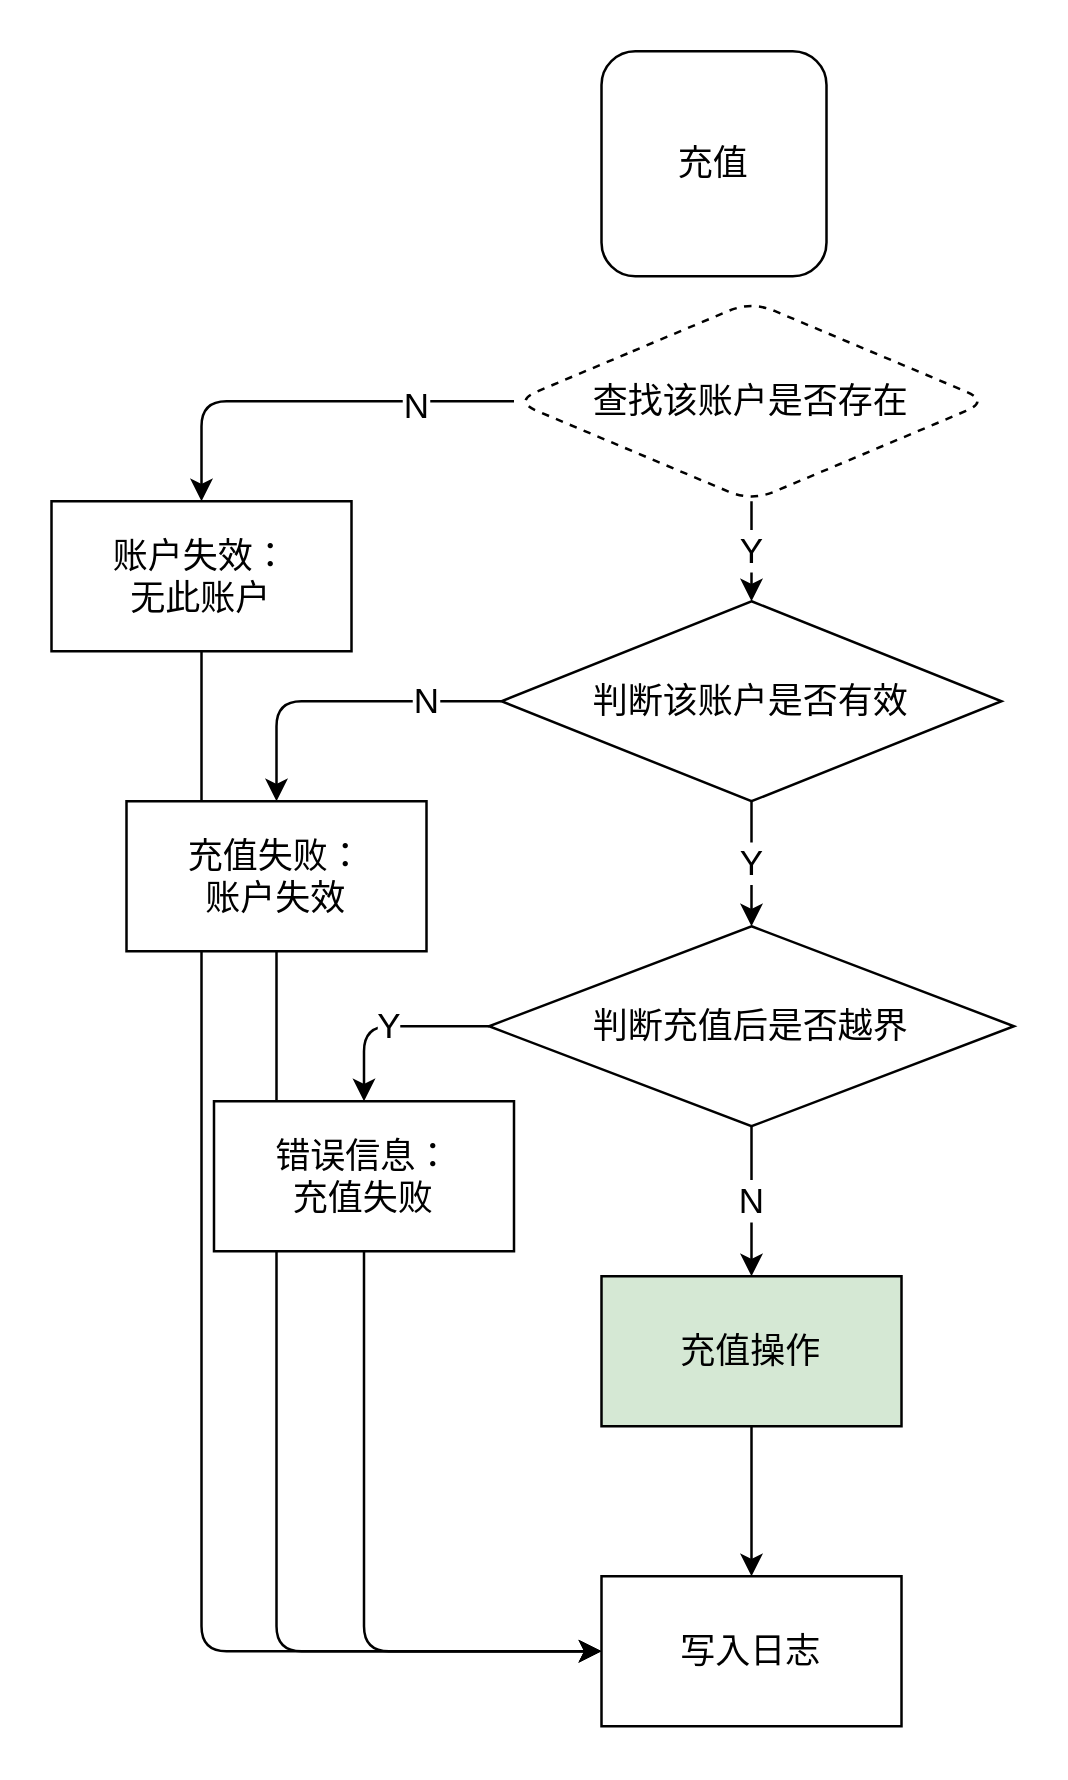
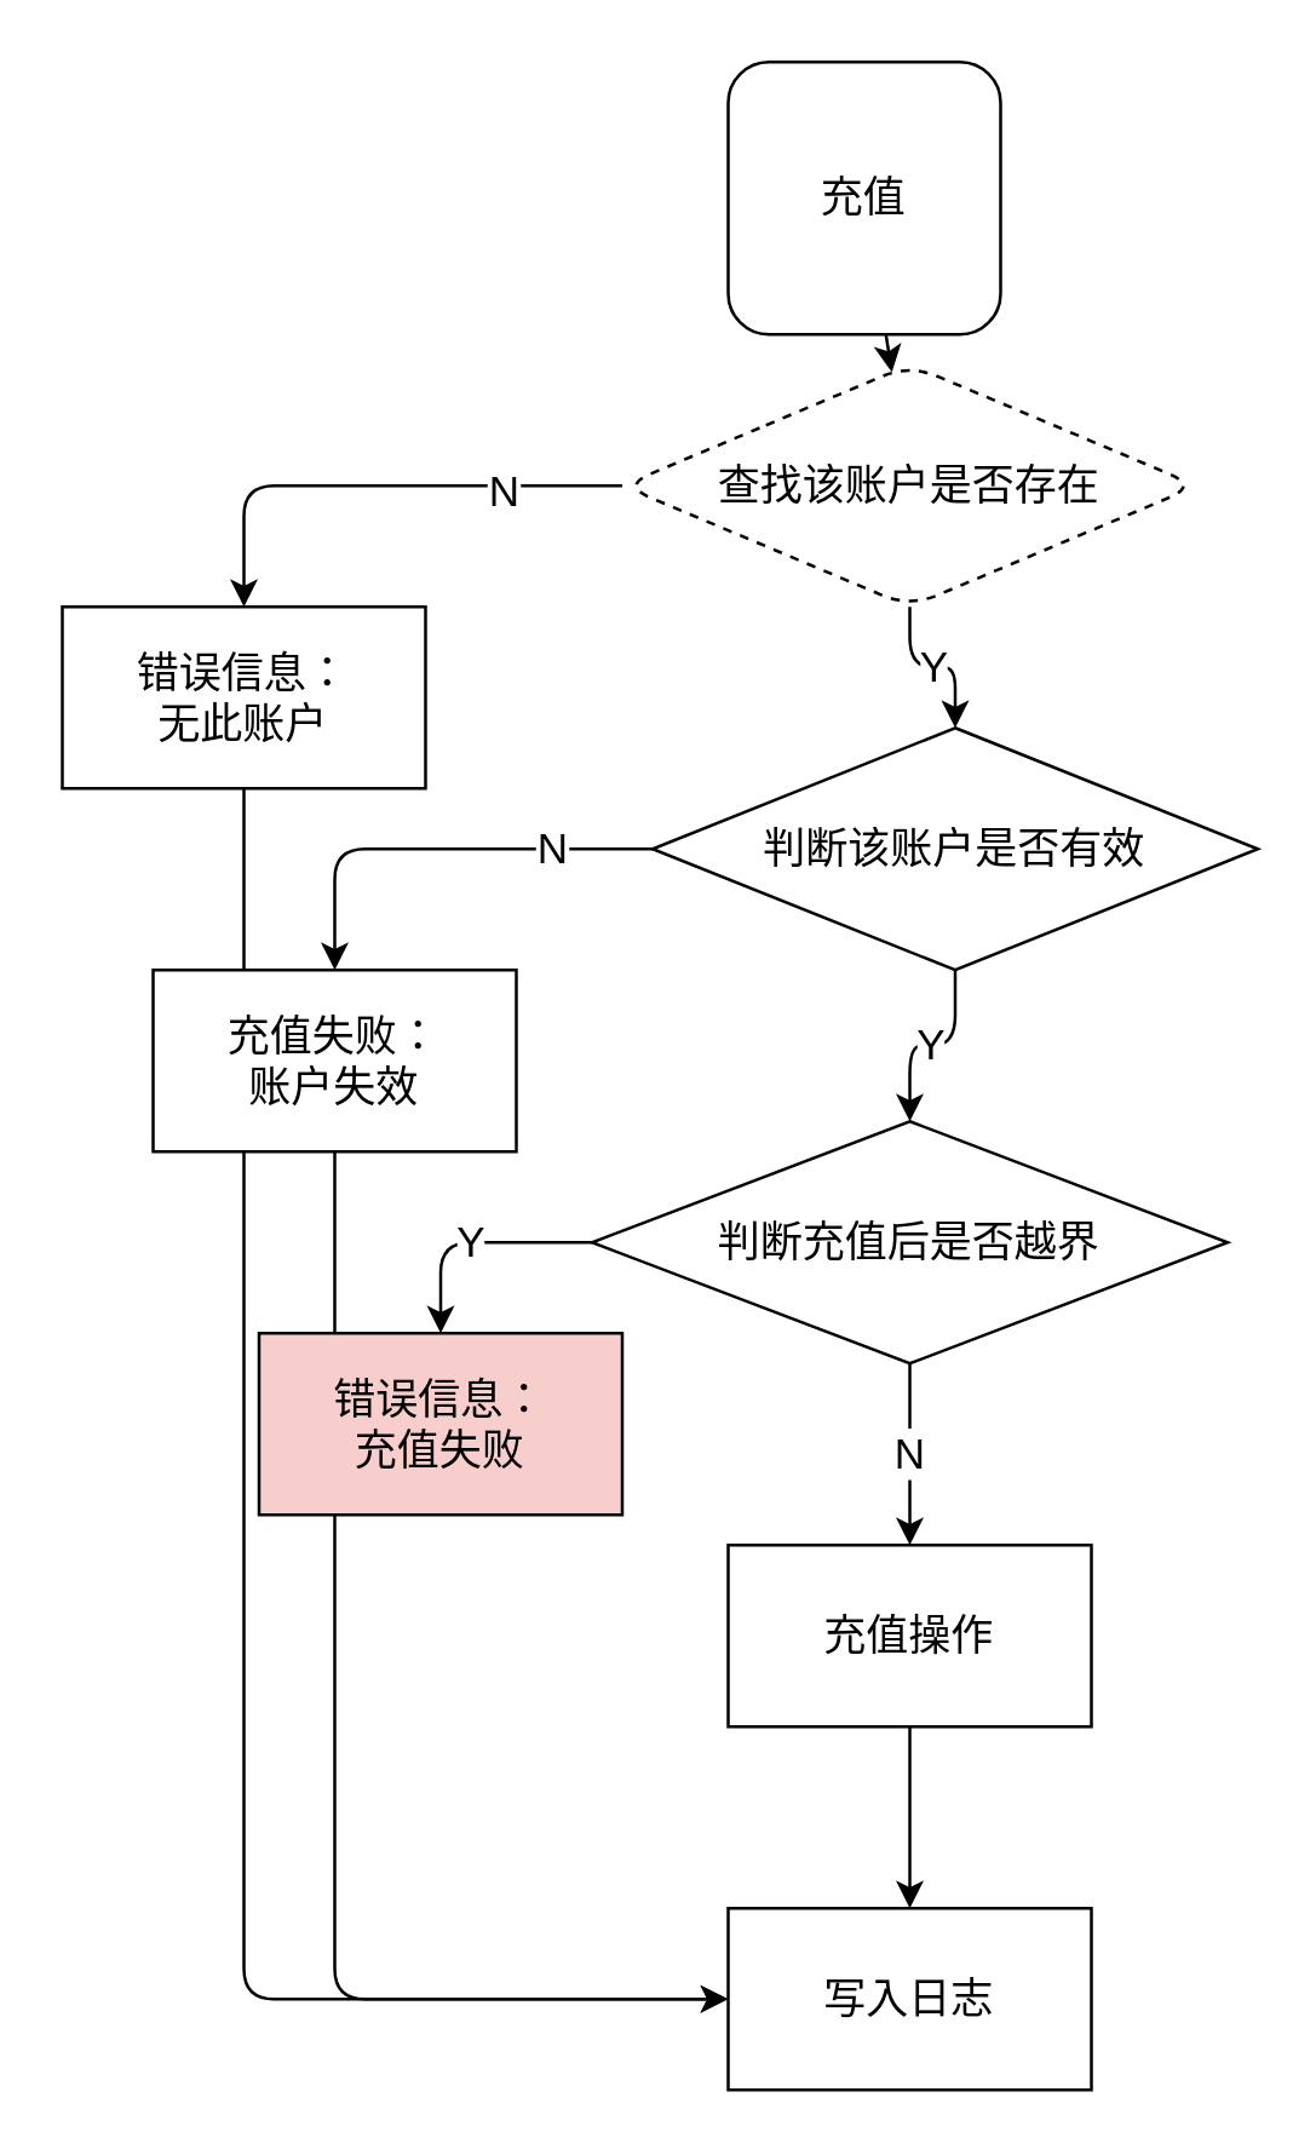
+ <mxCell id="2" value="" style="edgeStyle=none;html=1;" edge="1" parent="1" source="3" target="7"><mxGeometry relative="1" as="geometry" /></mxCell>
- <mxCell id="18" value="账户失效：&lt;br&gt;无此账户" style="rounded=0;whiteSpace=wrap;html=1;fontSize=14;" vertex="1" parent="1"><mxGeometry x="20" y="200" width="120" height="60" as="geometry" /></mxCell>
+ <mxCell id="18" value="错误信息：&lt;br&gt;无此账户" style="rounded=0;whiteSpace=wrap;html=1;fontSize=14;" vertex="1" parent="1"><mxGeometry x="20" y="200" width="120" height="60" as="geometry" /></mxCell>
- <mxCell id="10" value="判断该账户是否有效" style="rhombus;whiteSpace=wrap;html=1;fontSize=14;" vertex="1" parent="1"><mxGeometry x="200" y="240" width="200" height="80" as="geometry" /></mxCell>
+ <mxCell id="10" value="判断该账户是否有效" style="rhombus;whiteSpace=wrap;html=1;fontSize=14;" vertex="1" parent="1"><mxGeometry x="215" y="240" width="200" height="80" as="geometry" /></mxCell>
- <mxCell id="22" value="错误信息：&lt;br&gt;充值失败" style="rounded=0;whiteSpace=wrap;html=1;fontSize=14;" vertex="1" parent="1"><mxGeometry x="85" y="440" width="120" height="60" as="geometry" /></mxCell>
+ <mxCell id="22" value="错误信息：&lt;br&gt;充值失败" style="rounded=0;whiteSpace=wrap;html=1;fontSize=14;fillColor=#f8cecc;" vertex="1" parent="1"><mxGeometry x="85" y="440" width="120" height="60" as="geometry" /></mxCell>
- <mxCell id="15" value="充值操作" style="rounded=0;whiteSpace=wrap;html=1;fontSize=14;fillColor=#d5e8d4;" vertex="1" parent="1"><mxGeometry x="240" y="510" width="120" height="60" as="geometry" /></mxCell>
+ <mxCell id="15" value="充值操作" style="rounded=0;whiteSpace=wrap;html=1;fontSize=14;" vertex="1" parent="1"><mxGeometry x="240" y="510" width="120" height="60" as="geometry" /></mxCell>
- <mxCell id="21" style="edgeStyle=orthogonalEdgeStyle;html=1;exitX=0.5;exitY=1;exitDx=0;exitDy=0;entryX=0;entryY=0.5;entryDx=0;entryDy=0;fontSize=14;" edge="1" parent="1" source="22" target="16"><mxGeometry relative="1" as="geometry" /></mxCell>
